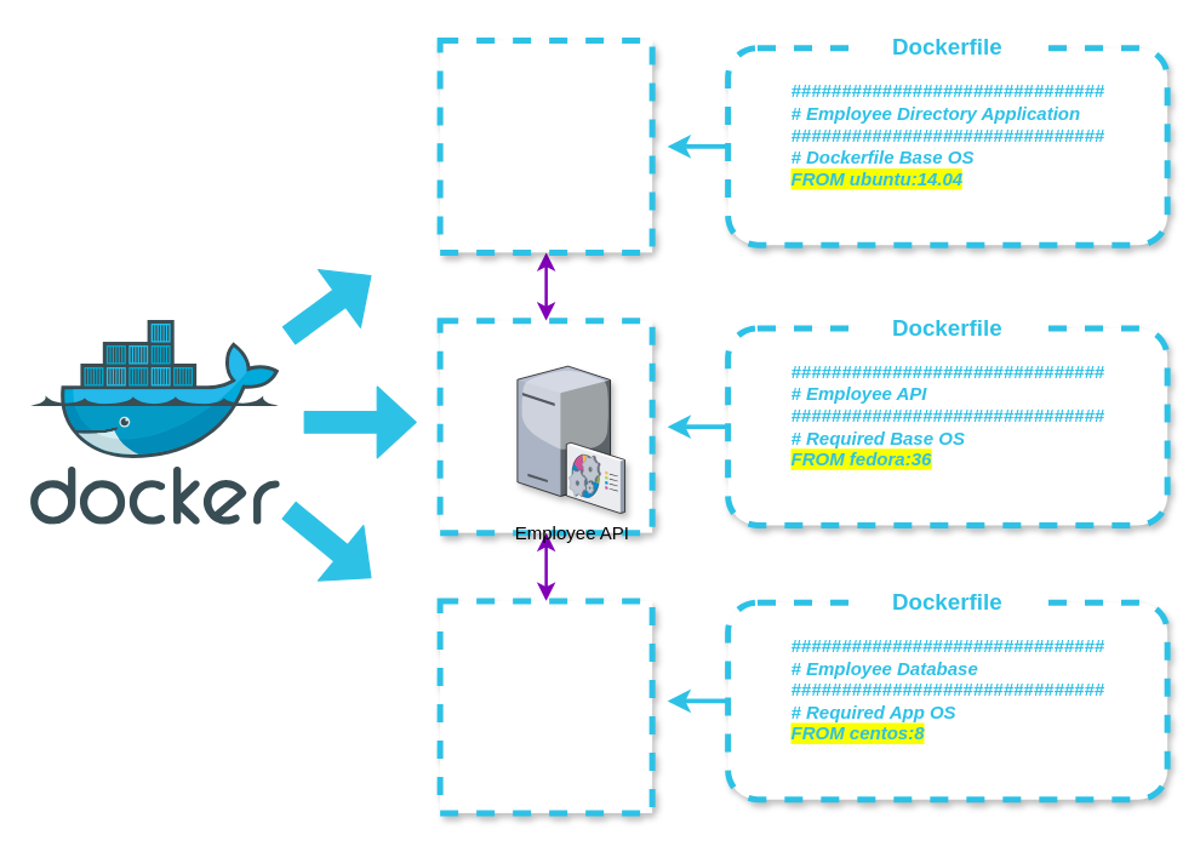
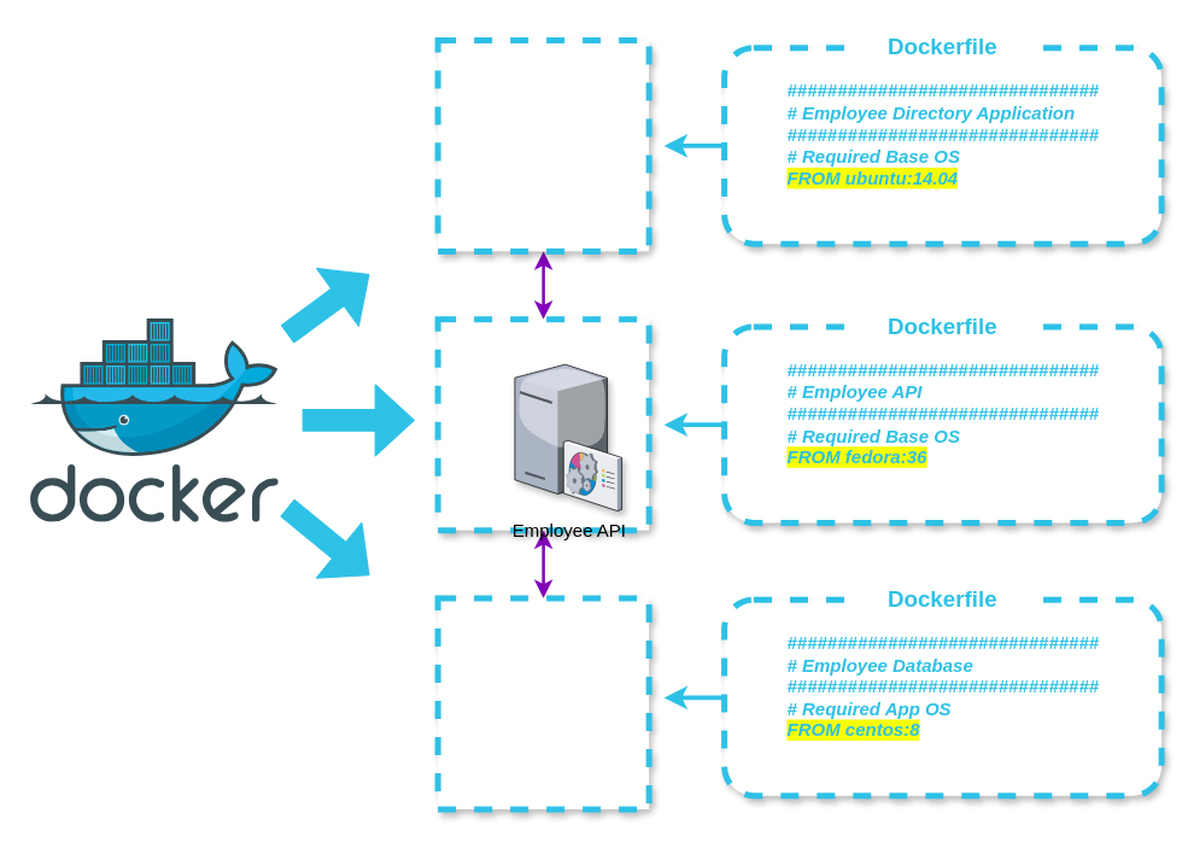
- <mxCell id="13" value="&lt;blockquote style=&quot;margin: 0 0 0 40px ; border: none ; padding: 0px&quot;&gt;&lt;div&gt;&lt;span&gt;###############################&lt;/span&gt;&lt;/div&gt;&lt;div&gt;&lt;span&gt;# Employee Directory Application&lt;/span&gt;&lt;/div&gt;&lt;div&gt;&lt;span&gt;###############################&lt;/span&gt;&lt;/div&gt;&lt;div&gt;# Dockerfile Base OS&lt;/div&gt;&lt;div&gt;&lt;span style=&quot;background-color: rgb(247 , 255 , 0)&quot;&gt;FROM ubuntu:14.04&lt;/span&gt;&lt;/div&gt;&lt;/blockquote&gt;&lt;div&gt;&lt;br&gt;&lt;/div&gt;" style="text;html=1;align=left;verticalAlign=middle;whiteSpace=wrap;rounded=1;dashed=1;labelBackgroundColor=none;labelBorderColor=none;fillColor=#ffffff;strokeColor=#2EC1E6;strokeWidth=4;fontColor=#2EC1E6;fontStyle=3;glass=0;shadow=1;" vertex="1" parent="1"><mxGeometry x="480" y="31" width="290" height="130" as="geometry" /></mxCell>
+ <mxCell id="13" value="&lt;blockquote style=&quot;margin: 0 0 0 40px ; border: none ; padding: 0px&quot;&gt;&lt;div&gt;&lt;span&gt;###############################&lt;/span&gt;&lt;/div&gt;&lt;div&gt;&lt;span&gt;# Employee Directory Application&lt;/span&gt;&lt;/div&gt;&lt;div&gt;&lt;span&gt;###############################&lt;/span&gt;&lt;/div&gt;&lt;div&gt;# Required Base OS&lt;/div&gt;&lt;div&gt;&lt;span style=&quot;background-color: rgb(247 , 255 , 0)&quot;&gt;FROM ubuntu:14.04&lt;/span&gt;&lt;/div&gt;&lt;/blockquote&gt;&lt;div&gt;&lt;br&gt;&lt;/div&gt;" style="text;html=1;align=left;verticalAlign=middle;whiteSpace=wrap;rounded=1;dashed=1;labelBackgroundColor=none;labelBorderColor=none;fillColor=#ffffff;strokeColor=#2EC1E6;strokeWidth=4;fontColor=#2EC1E6;fontStyle=3;glass=0;shadow=1;" vertex="1" parent="1"><mxGeometry x="480" y="31" width="290" height="130" as="geometry" /></mxCell>
